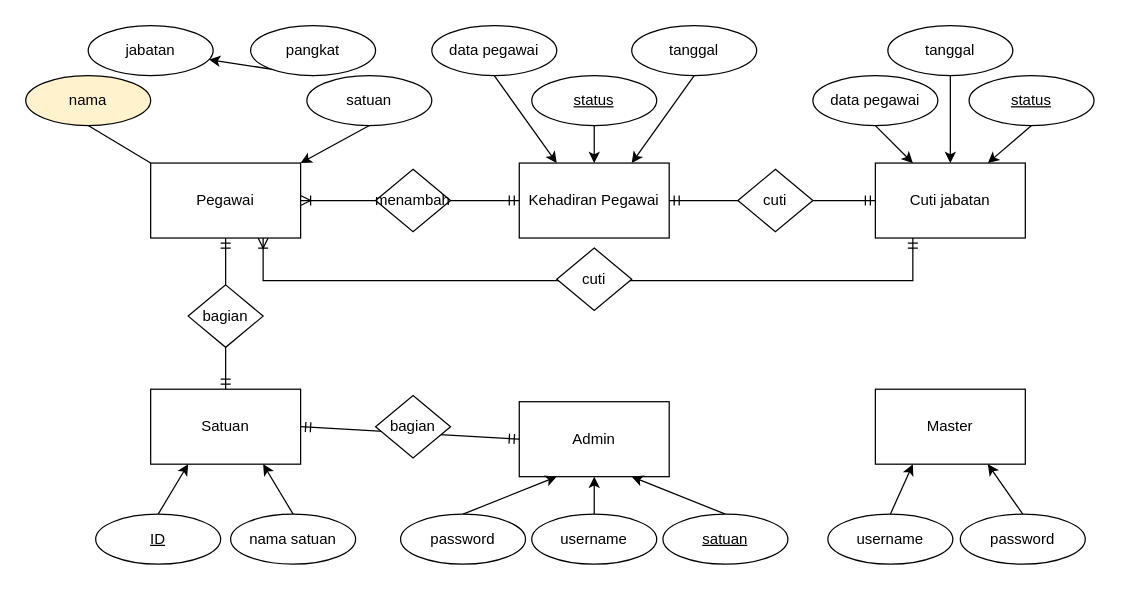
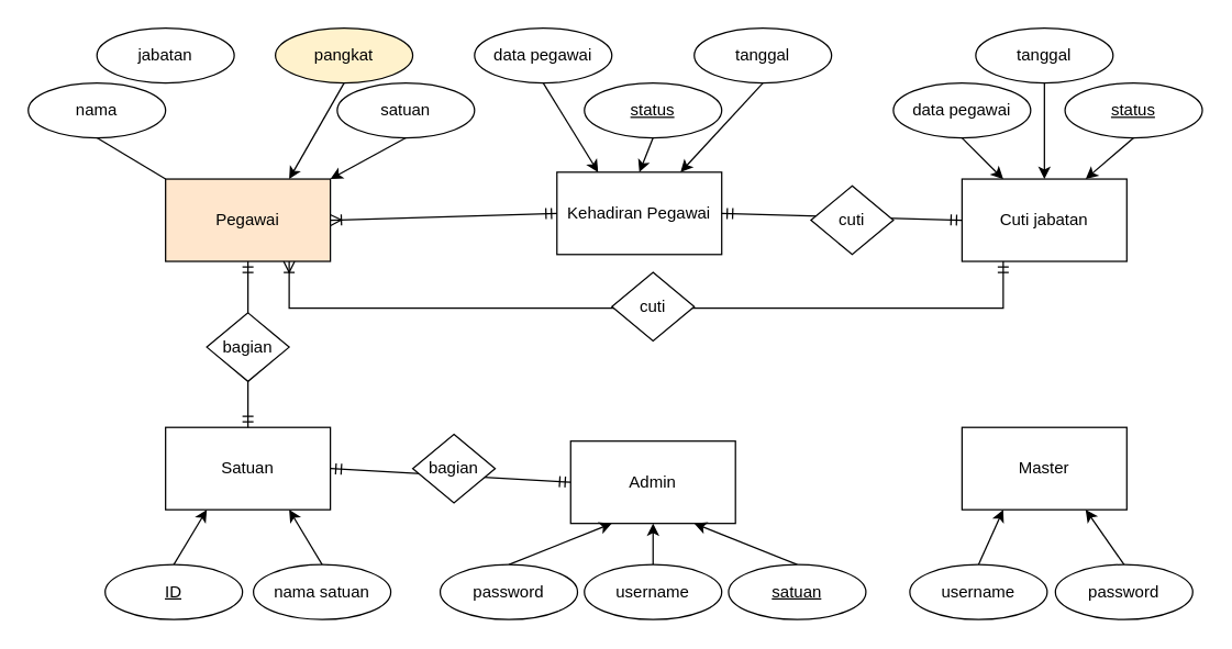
- <mxCell id="7" value="pangkat" style="ellipse;whiteSpace=wrap;html=1;align=center;" vertex="1" parent="1"><mxGeometry x="200" y="20" width="100" height="40" as="geometry" /></mxCell>
+ <mxCell id="7" value="pangkat" style="ellipse;whiteSpace=wrap;html=1;align=center;fillColor=#fff2cc;" vertex="1" parent="1"><mxGeometry x="200" y="20" width="100" height="40" as="geometry" /></mxCell>
- <mxCell id="6" style="rounded=0;orthogonalLoop=1;jettySize=auto;html=1;exitX=0.5;exitY=1;exitDx=0;exitDy=0;" edge="1" parent="1" source="7" target="5"><mxGeometry relative="1" as="geometry" /></mxCell>
+ <mxCell id="6" style="rounded=0;orthogonalLoop=1;jettySize=auto;html=1;exitX=0.5;exitY=1;exitDx=0;exitDy=0;entryX=0.75;entryY=0;entryDx=0;entryDy=0;" edge="1" parent="1" source="7" target="2"><mxGeometry relative="1" as="geometry" /></mxCell>
- <mxCell id="4" value="nama" style="ellipse;whiteSpace=wrap;html=1;align=center;fillColor=#fff2cc;" vertex="1" parent="1"><mxGeometry x="20" y="60" width="100" height="40" as="geometry" /></mxCell>
+ <mxCell id="4" value="nama" style="ellipse;whiteSpace=wrap;html=1;align=center;" vertex="1" parent="1"><mxGeometry x="20" y="60" width="100" height="40" as="geometry" /></mxCell>
- <mxCell id="2" value="Pegawai" style="rounded=0;whiteSpace=wrap;html=1;" vertex="1" parent="1"><mxGeometry x="120" y="130" width="120" height="60" as="geometry" /></mxCell>
+ <mxCell id="2" value="Pegawai" style="rounded=0;whiteSpace=wrap;html=1;fillColor=#ffe6cc;" vertex="1" parent="1"><mxGeometry x="120" y="130" width="120" height="60" as="geometry" /></mxCell>
- <mxCell id="46" value="menambah" style="shape=rhombus;html=1;dashed=0;whiteSpace=wrap;perimeter=rhombusPerimeter;" vertex="1" parent="1"><mxGeometry x="300" y="135" width="60" height="50" as="geometry" /></mxCell>
- <mxCell id="25" value="Kehadiran Pegawai" style="rounded=0;whiteSpace=wrap;html=1;" vertex="1" parent="1"><mxGeometry x="415" y="130" width="120" height="60" as="geometry" /></mxCell>
+ <mxCell id="25" value="Kehadiran Pegawai" style="rounded=0;whiteSpace=wrap;html=1;" vertex="1" parent="1"><mxGeometry x="405" y="125" width="120" height="60" as="geometry" /></mxCell>
